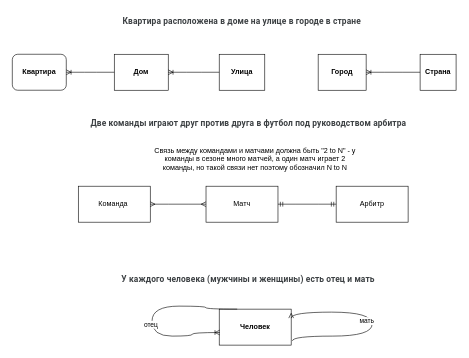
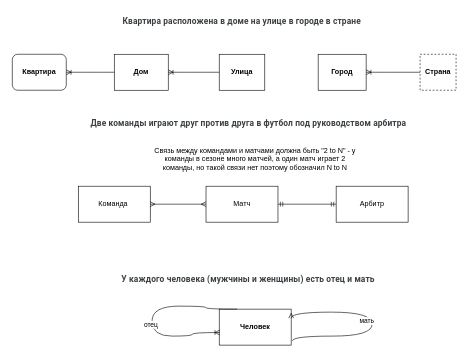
- <mxCell id="7" value="Страна" style="rounded=0;whiteSpace=wrap;html=1;fontStyle=1" vertex="1" parent="1"><mxGeometry x="700" y="90" width="60" height="60" as="geometry" /></mxCell>
+ <mxCell id="7" value="Страна" style="rounded=0;whiteSpace=wrap;html=1;fontStyle=1;dashed=1;" vertex="1" parent="1"><mxGeometry x="700" y="90" width="60" height="60" as="geometry" /></mxCell>
